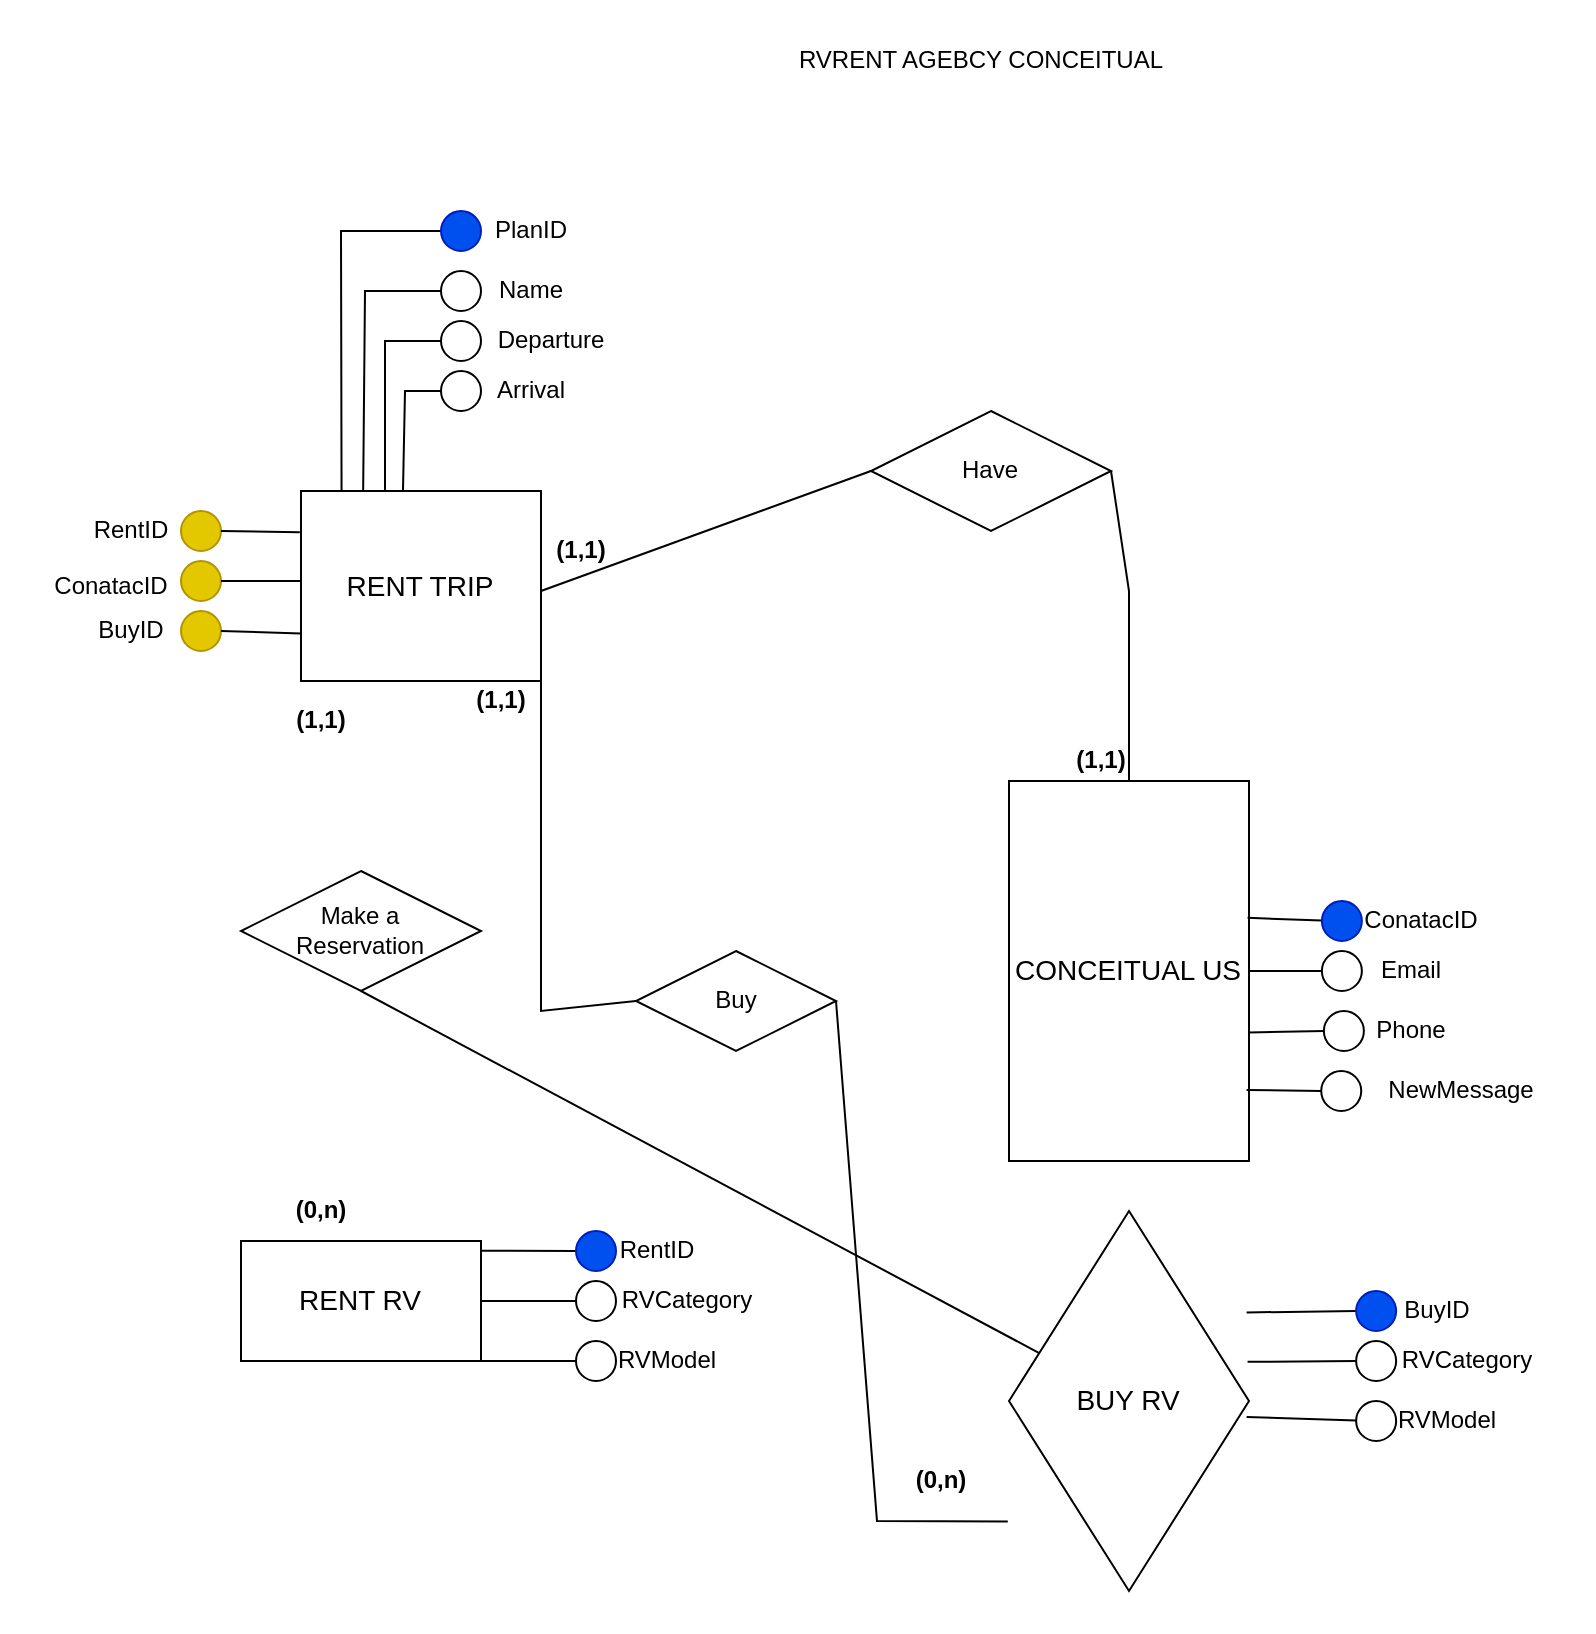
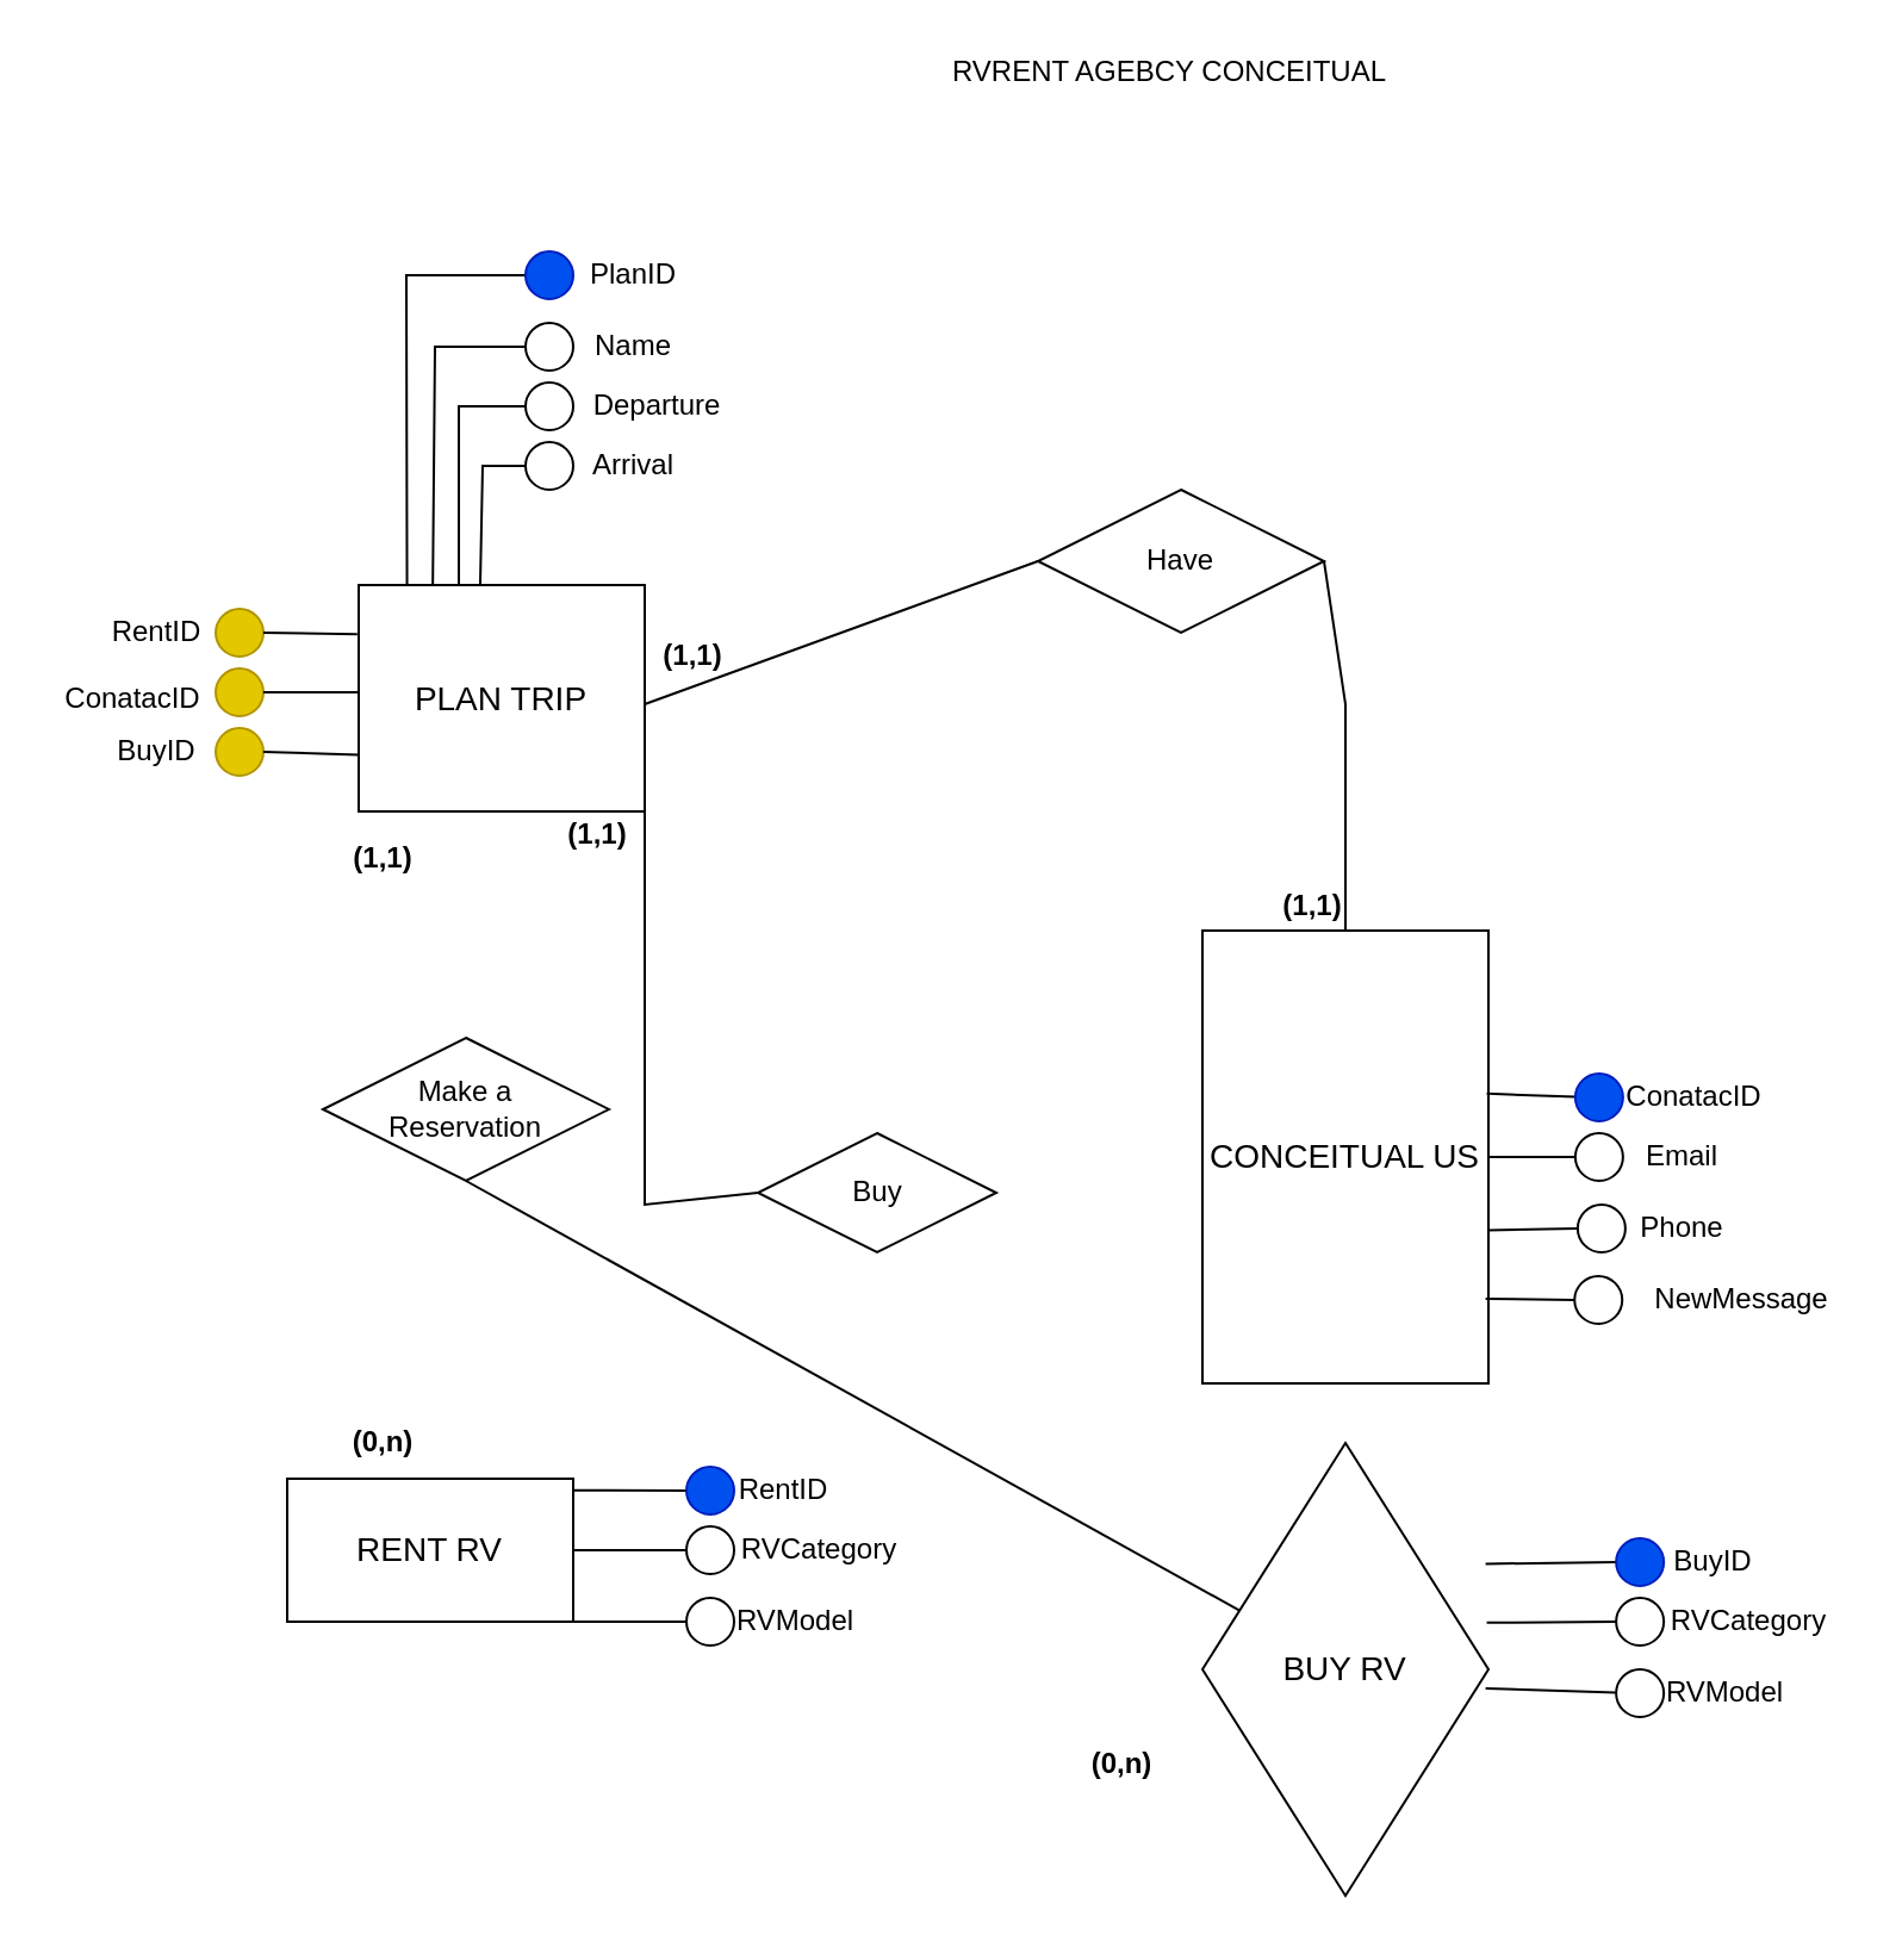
- <mxCell id="2" value="&lt;span style=&quot;font-size: 14px&quot;&gt;RENT TRIP&lt;/span&gt;" style="rounded=0;whiteSpace=wrap;html=1;" parent="1" vertex="1"><mxGeometry x="150" y="245" width="120" height="95" as="geometry" /></mxCell>
+ <mxCell id="2" value="&lt;span style=&quot;font-size: 14px&quot;&gt;PLAN TRIP&lt;/span&gt;" style="rounded=0;whiteSpace=wrap;html=1;" parent="1" vertex="1"><mxGeometry x="150" y="245" width="120" height="95" as="geometry" /></mxCell>
- <mxCell id="13" value="Make a&lt;br&gt;Reservation" style="shape=rhombus;perimeter=rhombusPerimeter;whiteSpace=wrap;html=1;align=center;" parent="1" vertex="1"><mxGeometry x="120" y="435" width="120" height="60" as="geometry" /></mxCell>
+ <mxCell id="13" value="Make a&lt;br&gt;Reservation" style="shape=rhombus;perimeter=rhombusPerimeter;whiteSpace=wrap;html=1;align=center;" parent="1" vertex="1"><mxGeometry x="135" y="435" width="120" height="60" as="geometry" /></mxCell>
- <mxCell id="16" value="" style="endArrow=none;html=1;rounded=0;entryX=1;entryY=0.5;entryDx=0;entryDy=0;exitX=-0.005;exitY=0.817;exitDx=0;exitDy=0;exitPerimeter=0;" parent="1" source="4" target="14" edge="1"><mxGeometry relative="1" as="geometry"><mxPoint x="198.14" y="1005" as="sourcePoint" /><mxPoint x="198.14" y="1160" as="targetPoint" /><Array as="points"><mxPoint x="438" y="760" /></Array></mxGeometry></mxCell>
